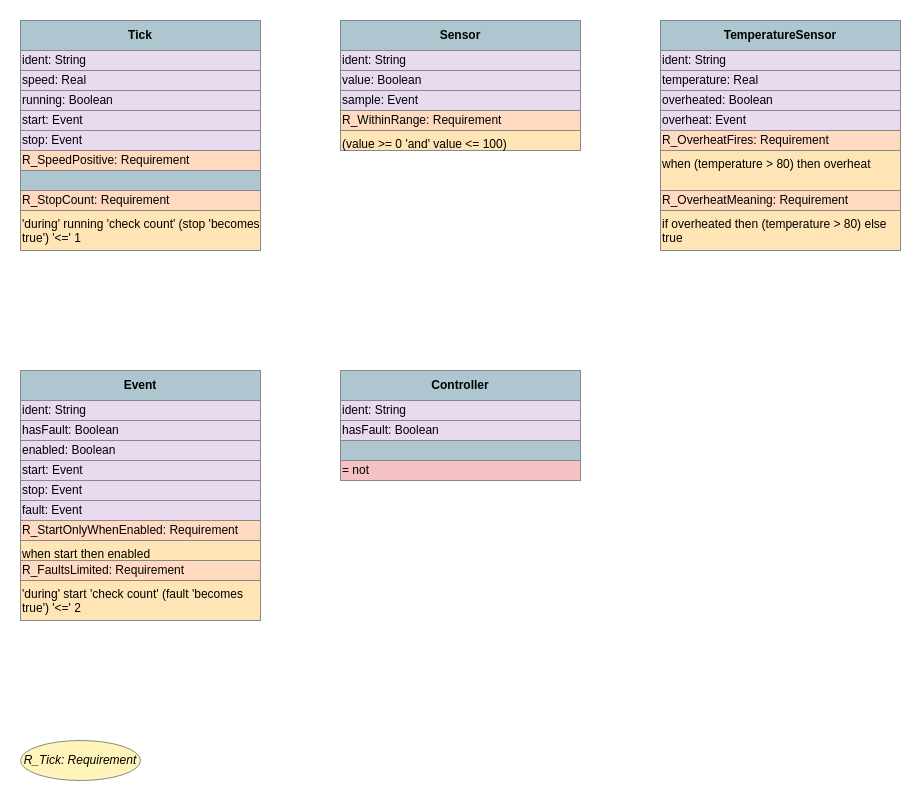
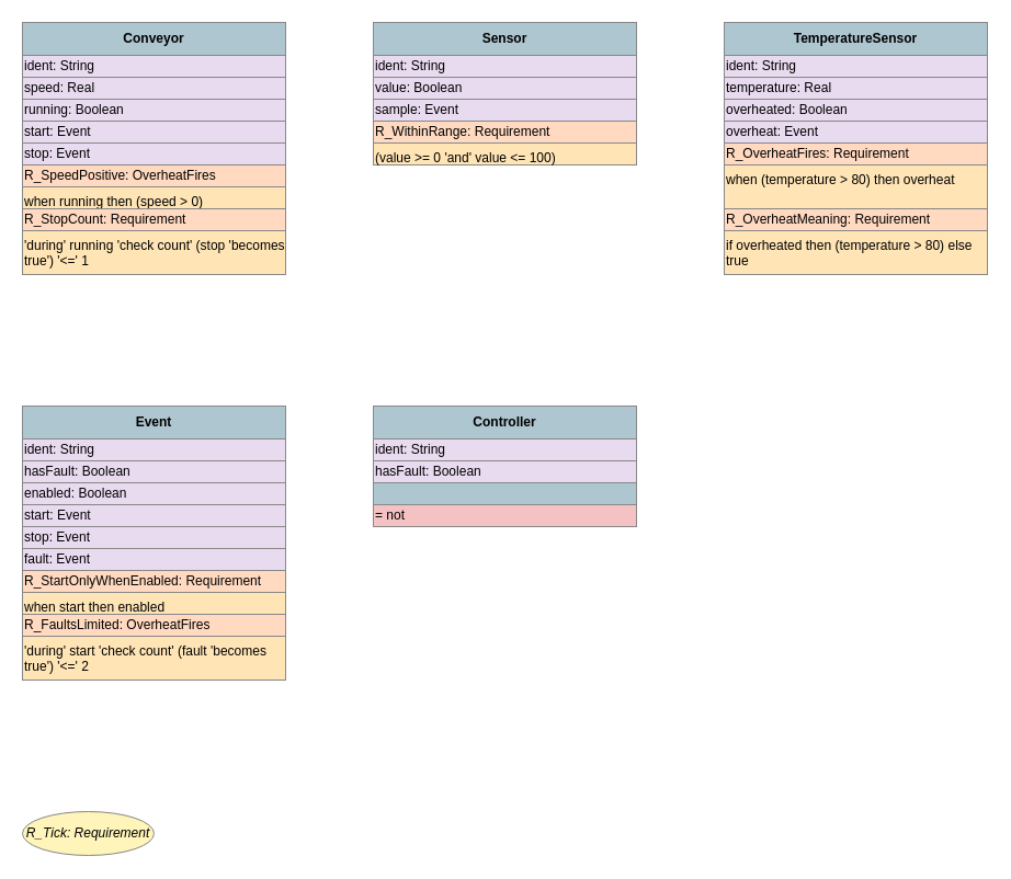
- <mxCell id="3" value="&lt;b&gt;Tick&lt;/b&gt;" style="text;html=1;whiteSpace=wrap;verticalAlign=middle;align=center;fillColor=#AEC6CF;strokeColor=#888888;" vertex="1" parent="2"><mxGeometry y="0" width="240" height="30" as="geometry" /></mxCell>
+ <mxCell id="3" value="&lt;b&gt;Conveyor&lt;/b&gt;" style="text;html=1;whiteSpace=wrap;verticalAlign=middle;align=center;fillColor=#AEC6CF;strokeColor=#888888;" vertex="1" parent="2"><mxGeometry y="0" width="240" height="30" as="geometry" /></mxCell>
- <mxCell id="9" value="R_SpeedPositive: Requirement" style="text;html=1;whiteSpace=wrap;verticalAlign=middle;align=left;fillColor=#FFDAC1;strokeColor=#888888;" vertex="1" parent="2"><mxGeometry y="130" width="240" height="20" as="geometry" /></mxCell>
+ <mxCell id="9" value="R_SpeedPositive: OverheatFires" style="text;html=1;whiteSpace=wrap;verticalAlign=middle;align=left;fillColor=#FFDAC1;strokeColor=#888888;" vertex="1" parent="2"><mxGeometry y="130" width="240" height="20" as="geometry" /></mxCell>
+ <mxCell id="10" value="when running then (speed &gt; 0)" style="text;html=1;whiteSpace=wrap;verticalAlign=top;align=left;fillColor=#FFE4B5;strokeColor=#888888;" vertex="1" parent="2"><mxGeometry y="150" width="240" height="20" as="geometry" /></mxCell>
- <mxCell id="40" value="R_FaultsLimited: Requirement" style="text;html=1;whiteSpace=wrap;verticalAlign=middle;align=left;fillColor=#FFDAC1;strokeColor=#888888;" vertex="1" parent="30"><mxGeometry y="190" width="240" height="20" as="geometry" /></mxCell>
+ <mxCell id="40" value="R_FaultsLimited: OverheatFires" style="text;html=1;whiteSpace=wrap;verticalAlign=middle;align=left;fillColor=#FFDAC1;strokeColor=#888888;" vertex="1" parent="30"><mxGeometry y="190" width="240" height="20" as="geometry" /></mxCell>
